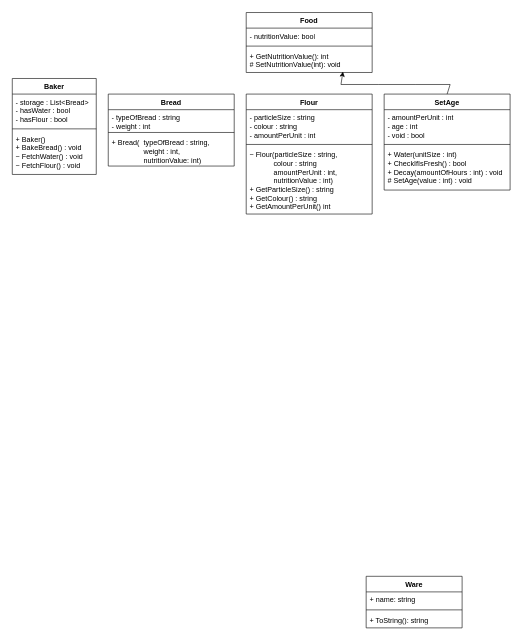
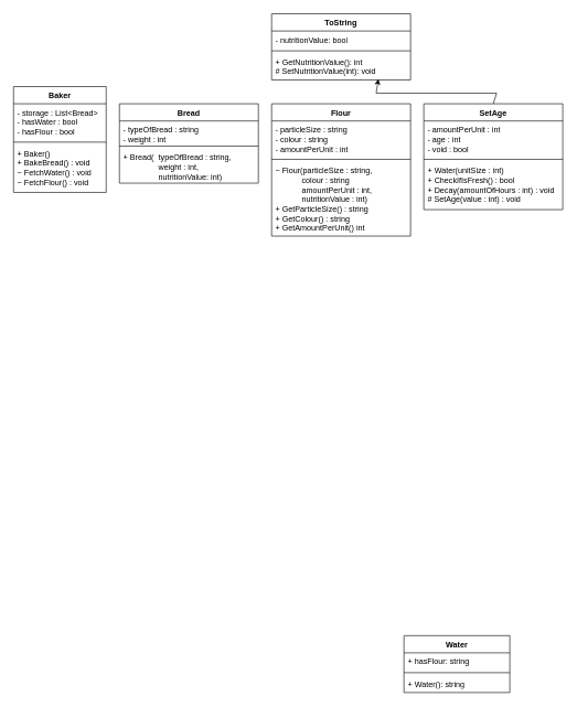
- <mxCell id="18" value="Food" style="swimlane;fontStyle=1;align=center;verticalAlign=top;childLayout=stackLayout;horizontal=1;startSize=26;horizontalStack=0;resizeParent=1;resizeParentMax=0;resizeLast=0;collapsible=1;marginBottom=0;whiteSpace=wrap;html=1;" vertex="1" parent="1"><mxGeometry x="410" y="20" width="210" height="100" as="geometry" /></mxCell>
+ <mxCell id="18" value="ToString" style="swimlane;fontStyle=1;align=center;verticalAlign=top;childLayout=stackLayout;horizontal=1;startSize=26;horizontalStack=0;resizeParent=1;resizeParentMax=0;resizeLast=0;collapsible=1;marginBottom=0;whiteSpace=wrap;html=1;" vertex="1" parent="1"><mxGeometry x="410" y="20" width="210" height="100" as="geometry" /></mxCell>
- <mxCell id="22" value="Ware" style="swimlane;fontStyle=1;align=center;verticalAlign=top;childLayout=stackLayout;horizontal=1;startSize=26;horizontalStack=0;resizeParent=1;resizeParentMax=0;resizeLast=0;collapsible=1;marginBottom=0;whiteSpace=wrap;html=1;" vertex="1" parent="1"><mxGeometry x="610" y="960" width="160" height="86" as="geometry" /></mxCell>
+ <mxCell id="22" value="Water" style="swimlane;fontStyle=1;align=center;verticalAlign=top;childLayout=stackLayout;horizontal=1;startSize=26;horizontalStack=0;resizeParent=1;resizeParentMax=0;resizeLast=0;collapsible=1;marginBottom=0;whiteSpace=wrap;html=1;" vertex="1" parent="1"><mxGeometry x="610" y="960" width="160" height="86" as="geometry" /></mxCell>
- <mxCell id="23" value="+ name: string" style="text;strokeColor=none;fillColor=none;align=left;verticalAlign=top;spacingLeft=4;spacingRight=4;overflow=hidden;rotatable=0;points=[[0,0.5],[1,0.5]];portConstraint=eastwest;whiteSpace=wrap;html=1;" vertex="1" parent="22"><mxGeometry y="26" width="160" height="26" as="geometry" /></mxCell>
+ <mxCell id="23" value="+ hasFlour: string" style="text;strokeColor=none;fillColor=none;align=left;verticalAlign=top;spacingLeft=4;spacingRight=4;overflow=hidden;rotatable=0;points=[[0,0.5],[1,0.5]];portConstraint=eastwest;whiteSpace=wrap;html=1;" vertex="1" parent="22"><mxGeometry y="26" width="160" height="26" as="geometry" /></mxCell>
- <mxCell id="25" value="+ ToString(): string" style="text;strokeColor=none;fillColor=none;align=left;verticalAlign=top;spacingLeft=4;spacingRight=4;overflow=hidden;rotatable=0;points=[[0,0.5],[1,0.5]];portConstraint=eastwest;whiteSpace=wrap;html=1;" vertex="1" parent="22"><mxGeometry y="60" width="160" height="26" as="geometry" /></mxCell>
+ <mxCell id="25" value="+ Water(): string" style="text;strokeColor=none;fillColor=none;align=left;verticalAlign=top;spacingLeft=4;spacingRight=4;overflow=hidden;rotatable=0;points=[[0,0.5],[1,0.5]];portConstraint=eastwest;whiteSpace=wrap;html=1;" vertex="1" parent="22"><mxGeometry y="60" width="160" height="26" as="geometry" /></mxCell>
